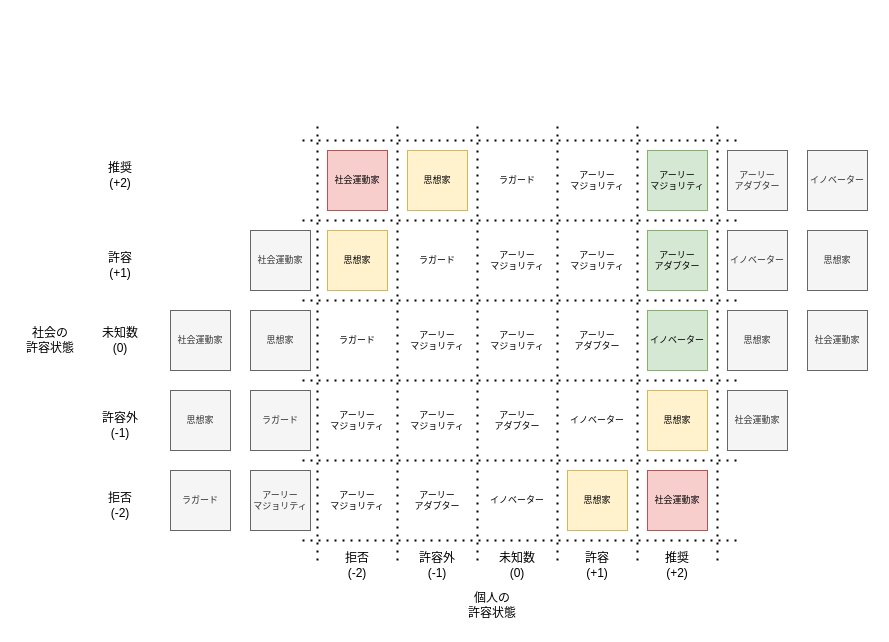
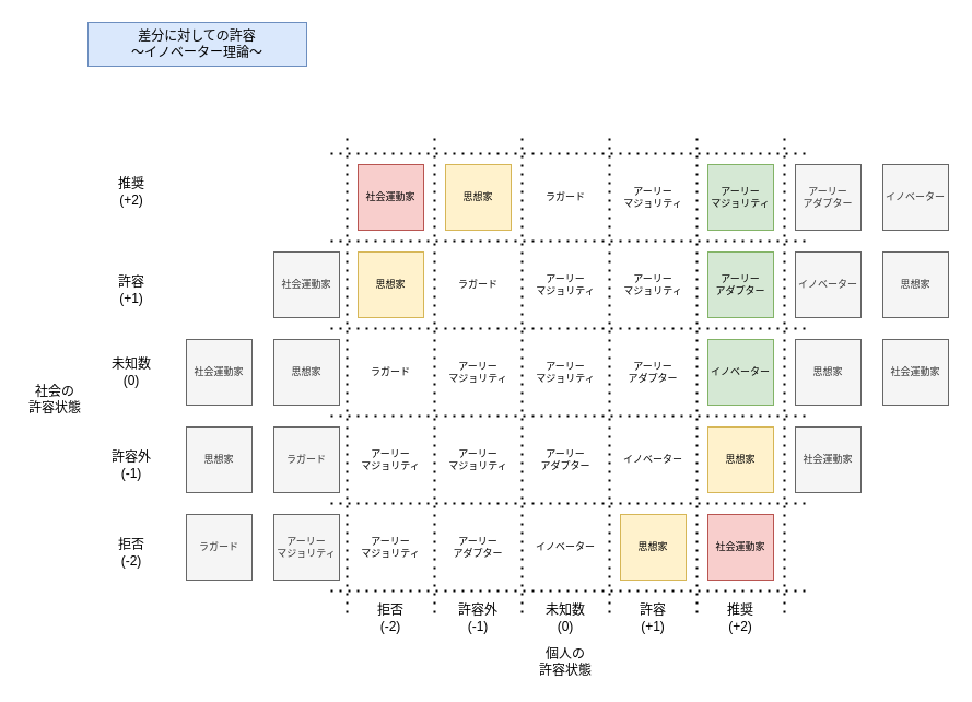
+ <mxCell id="2" value="差分に対しての許容&lt;div&gt;～イノベーター理論～&lt;/div&gt;" style="text;html=1;align=center;verticalAlign=middle;whiteSpace=wrap;rounded=0;fillColor=#dae8fc;strokeColor=#6c8ebf;" vertex="1" parent="1"><mxGeometry x="80" y="20" width="200" height="40" as="geometry" /></mxCell>
- <mxCell id="16" value="社会の&lt;div&gt;許容状態&lt;/div&gt;" style="text;html=1;align=center;verticalAlign=middle;whiteSpace=wrap;rounded=0;" vertex="1" parent="1"><mxGeometry x="20" y="325" width="60" height="30" as="geometry" /></mxCell>
+ <mxCell id="16" value="社会の&lt;div&gt;許容状態&lt;/div&gt;" style="text;html=1;align=center;verticalAlign=middle;whiteSpace=wrap;rounded=0;" vertex="1" parent="1"><mxGeometry x="20" y="350" width="60" height="30" as="geometry" /></mxCell>
- <mxCell id="17" value="個人の&lt;div&gt;許容状態&lt;/div&gt;" style="text;html=1;align=center;verticalAlign=middle;whiteSpace=wrap;rounded=0;" vertex="1" parent="1"><mxGeometry x="462" y="590" width="60" height="30" as="geometry" /></mxCell>
+ <mxCell id="17" value="個人の&lt;div&gt;許容状態&lt;/div&gt;" style="text;html=1;align=center;verticalAlign=middle;whiteSpace=wrap;rounded=0;" vertex="1" parent="1"><mxGeometry x="487" y="590" width="60" height="30" as="geometry" /></mxCell>
